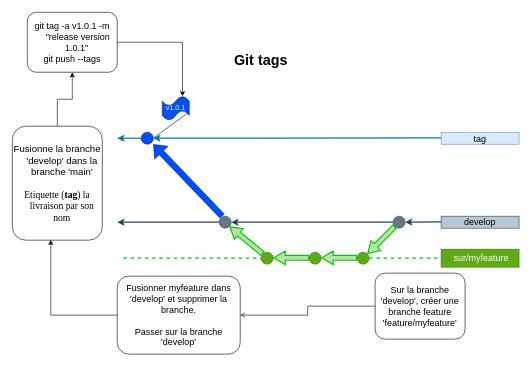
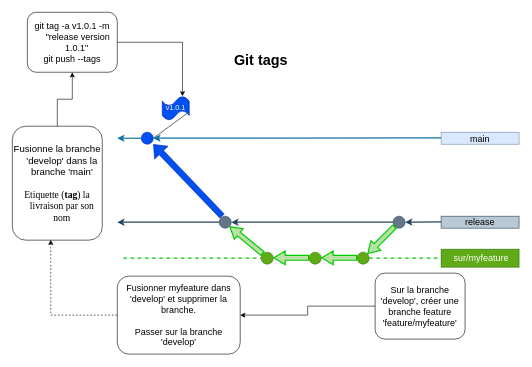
- <mxCell id="3" value="&lt;font style=&quot;font-size: 15px;&quot;&gt;tag&lt;/font&gt;" style="text;html=1;strokeColor=#6c8ebf;fillColor=#dae8fc;align=center;verticalAlign=middle;whiteSpace=wrap;rounded=0;" parent="1" vertex="1"><mxGeometry x="735" y="220" width="130" height="20" as="geometry" /></mxCell>
+ <mxCell id="3" value="&lt;font style=&quot;font-size: 15px;&quot;&gt;main&lt;/font&gt;" style="text;html=1;strokeColor=#6c8ebf;fillColor=#dae8fc;align=center;verticalAlign=middle;whiteSpace=wrap;rounded=0;" parent="1" vertex="1"><mxGeometry x="735" y="220" width="130" height="20" as="geometry" /></mxCell>
- <mxCell id="5" value="&lt;font style=&quot;font-size: 15px;&quot;&gt;develop&lt;/font&gt;" style="text;html=1;strokeColor=#23445d;fillColor=#bac8d3;align=center;verticalAlign=middle;whiteSpace=wrap;rounded=0;" parent="1" vertex="1"><mxGeometry x="735" y="360" width="130" height="20" as="geometry" /></mxCell>
+ <mxCell id="5" value="&lt;font style=&quot;font-size: 15px;&quot;&gt;release&lt;/font&gt;" style="text;html=1;strokeColor=#23445d;fillColor=#bac8d3;align=center;verticalAlign=middle;whiteSpace=wrap;rounded=0;" parent="1" vertex="1"><mxGeometry x="735" y="360" width="130" height="20" as="geometry" /></mxCell>
- <mxCell id="22" style="edgeStyle=orthogonalEdgeStyle;rounded=0;orthogonalLoop=1;jettySize=auto;html=1;exitX=0;exitY=0.5;exitDx=0;exitDy=0;entryX=0.427;entryY=0.997;entryDx=0;entryDy=0;entryPerimeter=0;" edge="1" parent="1" source="23" target="27"><mxGeometry relative="1" as="geometry"><mxPoint x="65" y="510" as="targetPoint" /></mxGeometry></mxCell>
+ <mxCell id="22" style="edgeStyle=orthogonalEdgeStyle;rounded=0;orthogonalLoop=1;jettySize=auto;html=1;exitX=0;exitY=0.5;exitDx=0;exitDy=0;entryX=0.427;entryY=0.997;entryDx=0;entryDy=0;entryPerimeter=0;dashed=1;" edge="1" parent="1" source="23" target="27"><mxGeometry relative="1" as="geometry"><mxPoint x="65" y="510" as="targetPoint" /></mxGeometry></mxCell>
- <mxCell id="24" value="" style="edgeStyle=orthogonalEdgeStyle;rounded=0;orthogonalLoop=1;jettySize=auto;html=1;fontFamily=Helvetica;fontSize=12;fontColor=default;endArrow=open;" parent="1" source="25" target="23" edge="1"><mxGeometry relative="1" as="geometry" /></mxCell>
+ <mxCell id="24" value="" style="edgeStyle=orthogonalEdgeStyle;rounded=0;orthogonalLoop=1;jettySize=auto;html=1;fontFamily=Helvetica;fontSize=12;fontColor=default;" parent="1" source="25" target="23" edge="1"><mxGeometry relative="1" as="geometry" /></mxCell>
